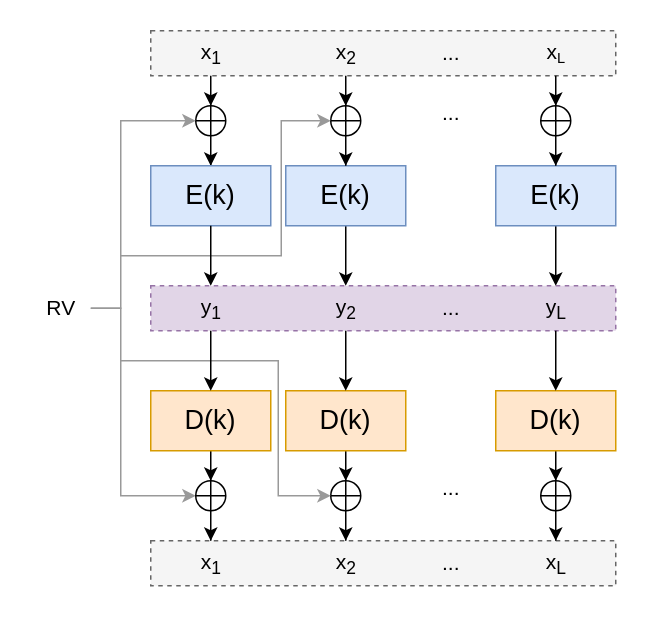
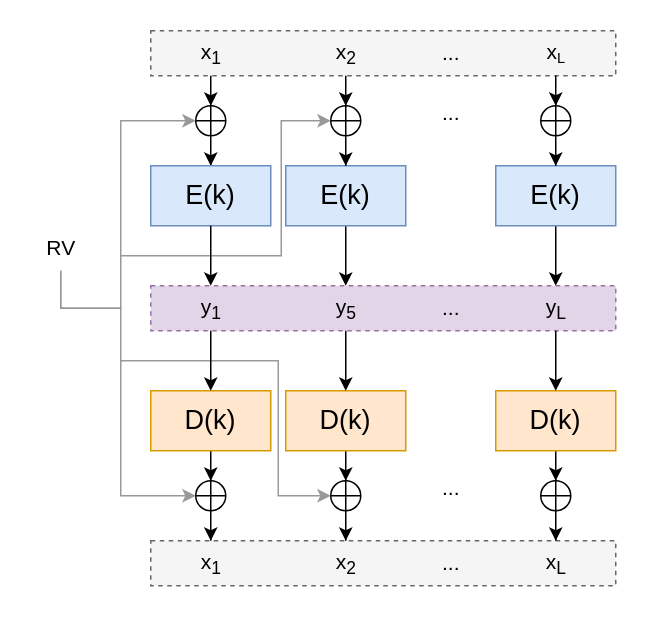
- <mxCell id="37" value="RV" style="text;html=1;align=center;verticalAlign=middle;resizable=0;points=[];autosize=1;strokeColor=none;fillColor=none;fontSize=14;" parent="1" vertex="1"><mxGeometry x="20" y="190" width="40" height="30" as="geometry" /></mxCell>
+ <mxCell id="37" value="RV" style="text;html=1;align=center;verticalAlign=middle;resizable=0;points=[];autosize=1;strokeColor=none;fillColor=none;fontSize=14;" parent="1" vertex="1"><mxGeometry x="20" y="150" width="40" height="30" as="geometry" /></mxCell>
- <mxCell id="21" value="y&lt;sub&gt;2&lt;/sub&gt;" style="text;html=1;align=center;verticalAlign=middle;resizable=0;points=[];autosize=1;strokeColor=none;fillColor=none;fontSize=14;" parent="1" vertex="1"><mxGeometry x="210" y="190" width="40" height="30" as="geometry" /></mxCell>
+ <mxCell id="21" value="y&lt;sub&gt;5&lt;/sub&gt;" style="text;html=1;align=center;verticalAlign=middle;resizable=0;points=[];autosize=1;strokeColor=none;fillColor=none;fontSize=14;" parent="1" vertex="1"><mxGeometry x="210" y="190" width="40" height="30" as="geometry" /></mxCell>
